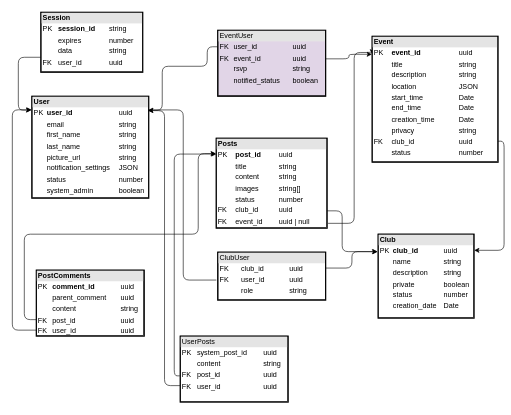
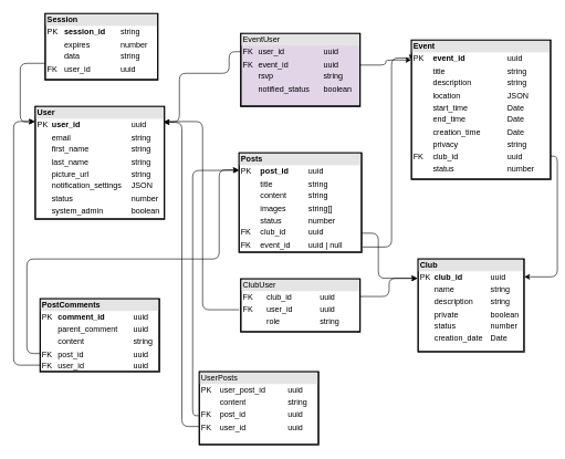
- <mxCell id="22" value="&lt;div style=&quot;box-sizing:border-box;width:100%;background:#e4e4e4;padding:2px;&quot;&gt;UserPosts&lt;/div&gt;&lt;table style=&quot;width:100%;font-size:1em;&quot; cellpadding=&quot;2&quot; cellspacing=&quot;0&quot;&gt;&lt;tbody&gt;&lt;tr&gt;&lt;td&gt;PK&lt;/td&gt;&lt;td&gt;system_post_id&lt;/td&gt;&lt;td&gt;uuid&lt;/td&gt;&lt;/tr&gt;&lt;tr&gt;&lt;td&gt;&lt;br&gt;&lt;/td&gt;&lt;td&gt;content&lt;/td&gt;&lt;td&gt;string&lt;/td&gt;&lt;/tr&gt;&lt;tr&gt;&lt;td&gt;FK&lt;/td&gt;&lt;td&gt;post_id&lt;/td&gt;&lt;td&gt;uuid&lt;/td&gt;&lt;/tr&gt;&lt;tr&gt;&lt;td&gt;FK&lt;/td&gt;&lt;td&gt;user_id&lt;/td&gt;&lt;td&gt;uuid&lt;/td&gt;&lt;/tr&gt;&lt;tr&gt;&lt;td&gt;&lt;/td&gt;&lt;td&gt;&lt;br&gt;&lt;/td&gt;&lt;td&gt;&lt;br&gt;&lt;/td&gt;&lt;/tr&gt;&lt;/tbody&gt;&lt;/table&gt;" style="verticalAlign=top;align=left;overflow=fill;html=1;whiteSpace=wrap;strokeWidth=2;labelBorderColor=default;" parent="1" vertex="1"><mxGeometry x="300" y="560" width="180" height="110" as="geometry" /></mxCell>
+ <mxCell id="22" value="&lt;div style=&quot;box-sizing:border-box;width:100%;background:#e4e4e4;padding:2px;&quot;&gt;UserPosts&lt;/div&gt;&lt;table style=&quot;width:100%;font-size:1em;&quot; cellpadding=&quot;2&quot; cellspacing=&quot;0&quot;&gt;&lt;tbody&gt;&lt;tr&gt;&lt;td&gt;PK&lt;/td&gt;&lt;td&gt;user_post_id&lt;/td&gt;&lt;td&gt;uuid&lt;/td&gt;&lt;/tr&gt;&lt;tr&gt;&lt;td&gt;&lt;br&gt;&lt;/td&gt;&lt;td&gt;content&lt;/td&gt;&lt;td&gt;string&lt;/td&gt;&lt;/tr&gt;&lt;tr&gt;&lt;td&gt;FK&lt;/td&gt;&lt;td&gt;post_id&lt;/td&gt;&lt;td&gt;uuid&lt;/td&gt;&lt;/tr&gt;&lt;tr&gt;&lt;td&gt;FK&lt;/td&gt;&lt;td&gt;user_id&lt;/td&gt;&lt;td&gt;uuid&lt;/td&gt;&lt;/tr&gt;&lt;tr&gt;&lt;td&gt;&lt;/td&gt;&lt;td&gt;&lt;br&gt;&lt;/td&gt;&lt;td&gt;&lt;br&gt;&lt;/td&gt;&lt;/tr&gt;&lt;/tbody&gt;&lt;/table&gt;" style="verticalAlign=top;align=left;overflow=fill;html=1;whiteSpace=wrap;strokeWidth=2;labelBorderColor=default;" parent="1" vertex="1"><mxGeometry x="300" y="560" width="180" height="110" as="geometry" /></mxCell>
